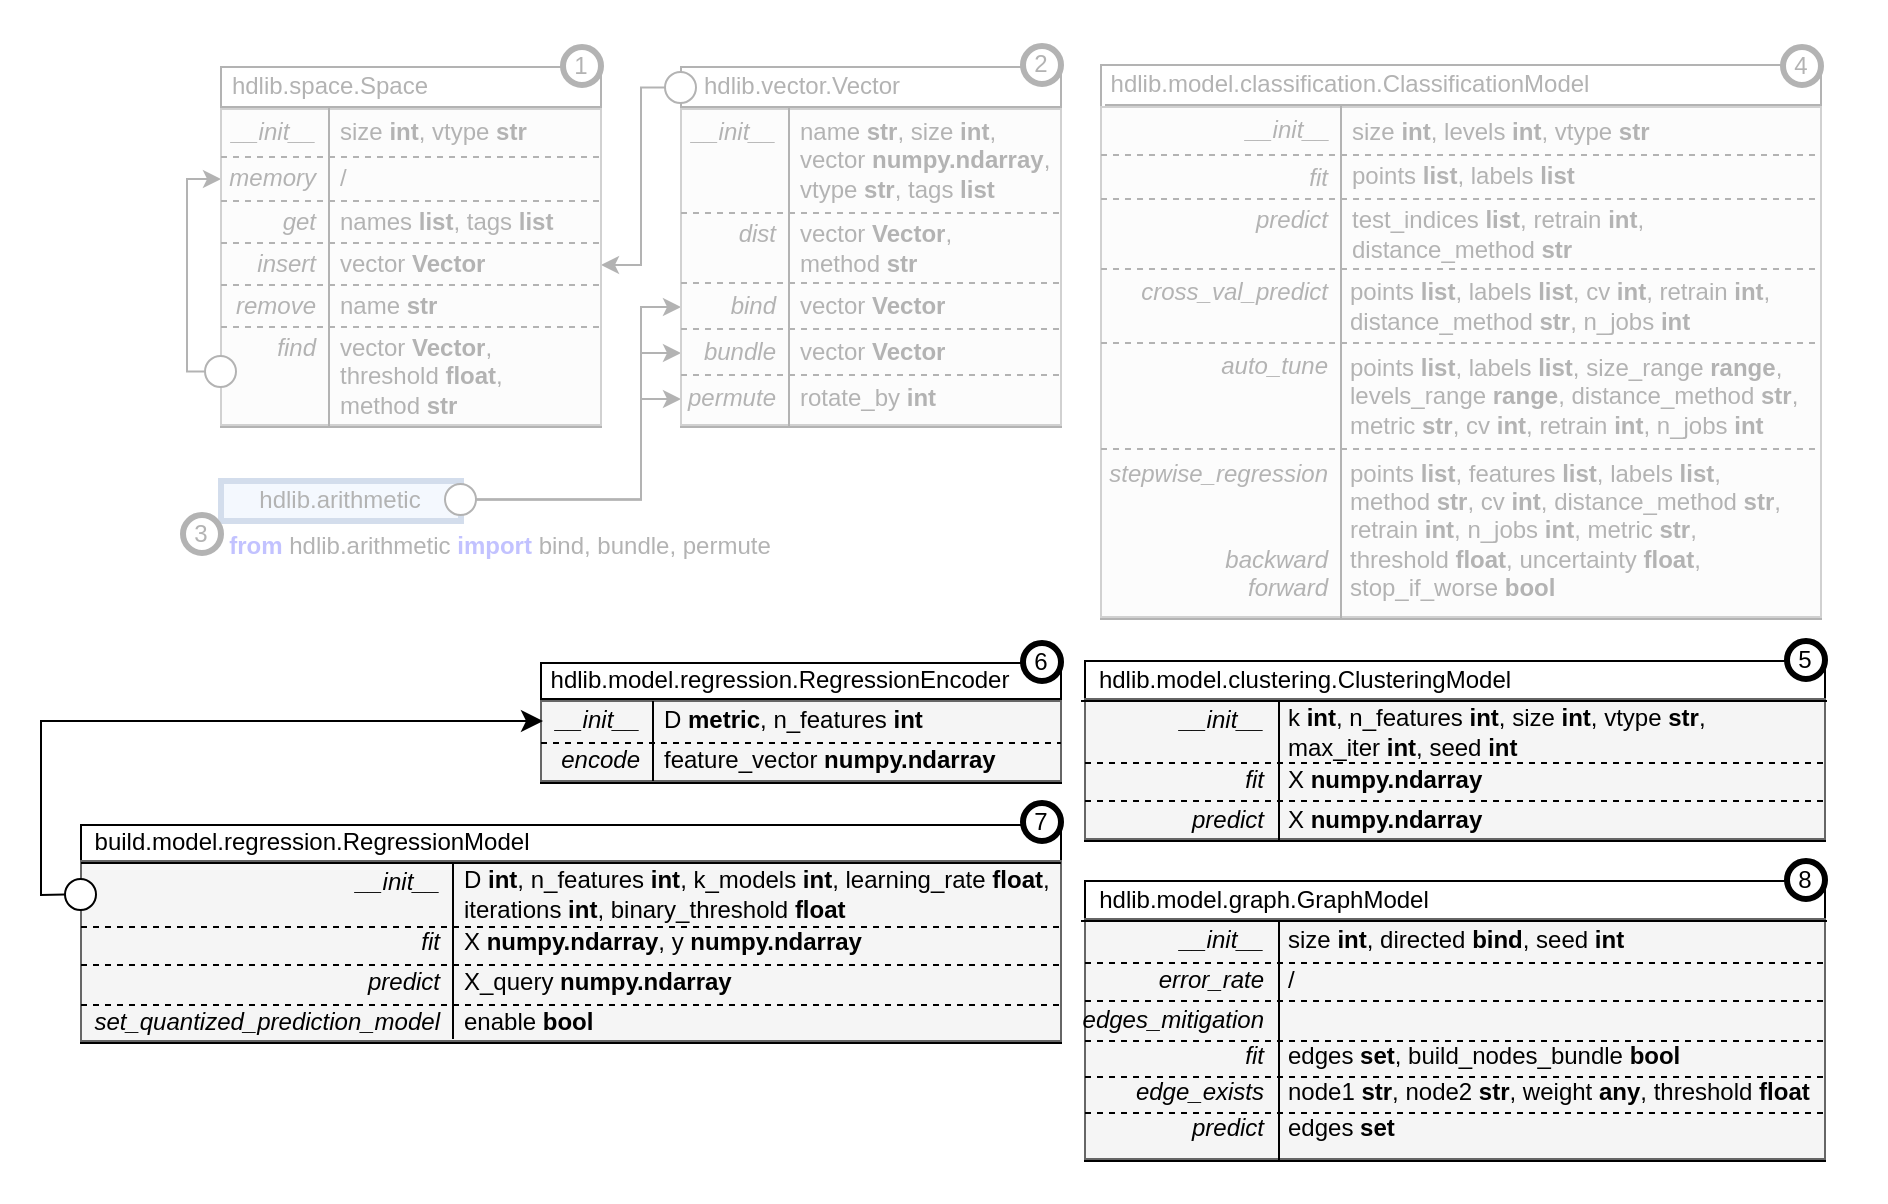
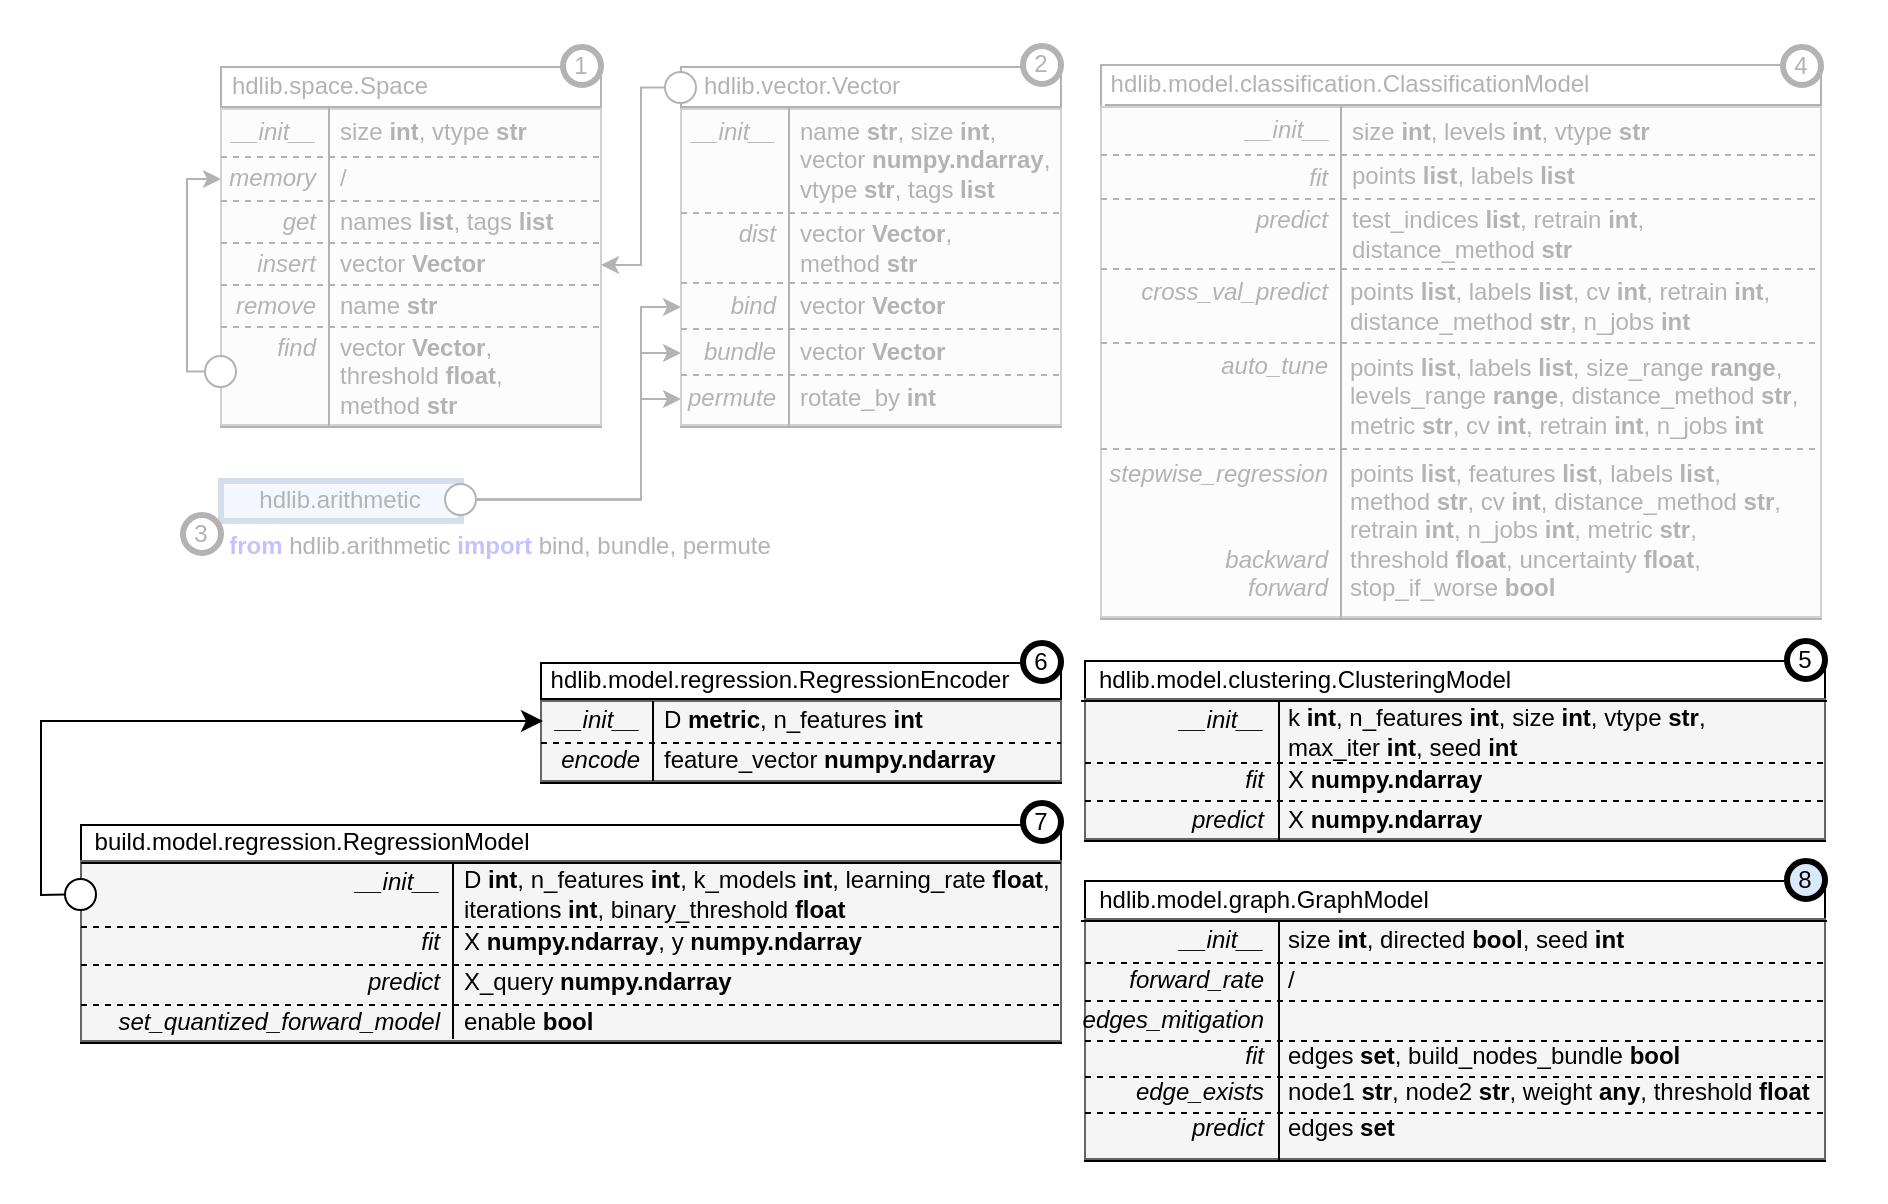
- <mxCell id="103" value="8" style="ellipse;whiteSpace=wrap;html=1;aspect=fixed;strokeWidth=3;" vertex="1" parent="1"><mxGeometry x="893" y="430" width="19" height="19" as="geometry" /></mxCell>
+ <mxCell id="103" value="8" style="ellipse;whiteSpace=wrap;html=1;aspect=fixed;strokeWidth=3;fillColor=#dae8fc;" vertex="1" parent="1"><mxGeometry x="893" y="430" width="19" height="19" as="geometry" /></mxCell>
- <mxCell id="83" value="size &lt;b&gt;int&lt;/b&gt;, directed&amp;nbsp;&lt;b&gt;bind&lt;/b&gt;, seed &lt;b&gt;int&lt;/b&gt;" style="text;html=1;strokeColor=none;fillColor=none;align=left;verticalAlign=middle;whiteSpace=wrap;rounded=0;" parent="1" vertex="1"><mxGeometry x="642" y="462" width="186" height="16" as="geometry" /></mxCell>
+ <mxCell id="83" value="size &lt;b&gt;int&lt;/b&gt;, directed&amp;nbsp;&lt;b&gt;bool&lt;/b&gt;, seed &lt;b&gt;int&lt;/b&gt;" style="text;html=1;strokeColor=none;fillColor=none;align=left;verticalAlign=middle;whiteSpace=wrap;rounded=0;" parent="1" vertex="1"><mxGeometry x="642" y="462" width="186" height="16" as="geometry" /></mxCell>
- <mxCell id="84" value="&lt;i&gt;error_rate&lt;/i&gt;" style="text;html=1;strokeColor=none;fillColor=none;align=right;verticalAlign=middle;whiteSpace=wrap;rounded=0;" parent="1" vertex="1"><mxGeometry x="538" y="480" width="96" height="20" as="geometry" /></mxCell>
+ <mxCell id="84" value="&lt;i&gt;forward_rate&lt;/i&gt;" style="text;html=1;strokeColor=none;fillColor=none;align=right;verticalAlign=middle;whiteSpace=wrap;rounded=0;" parent="1" vertex="1"><mxGeometry x="538" y="480" width="96" height="20" as="geometry" /></mxCell>
- <mxCell id="126" value="&lt;i&gt;set_quantized_prediction_model&lt;/i&gt;" style="text;html=1;strokeColor=none;fillColor=none;align=right;verticalAlign=middle;whiteSpace=wrap;rounded=0;" vertex="1" parent="1"><mxGeometry x="40" y="501" width="182" height="20" as="geometry" /></mxCell>
+ <mxCell id="126" value="&lt;i&gt;set_quantized_forward_model&lt;/i&gt;" style="text;html=1;strokeColor=none;fillColor=none;align=right;verticalAlign=middle;whiteSpace=wrap;rounded=0;" vertex="1" parent="1"><mxGeometry x="40" y="501" width="182" height="20" as="geometry" /></mxCell>
